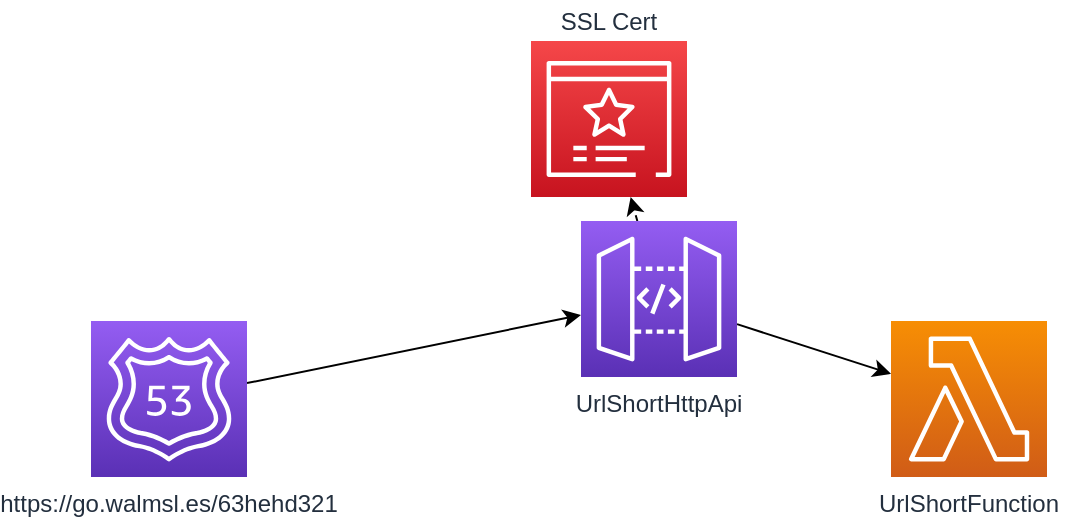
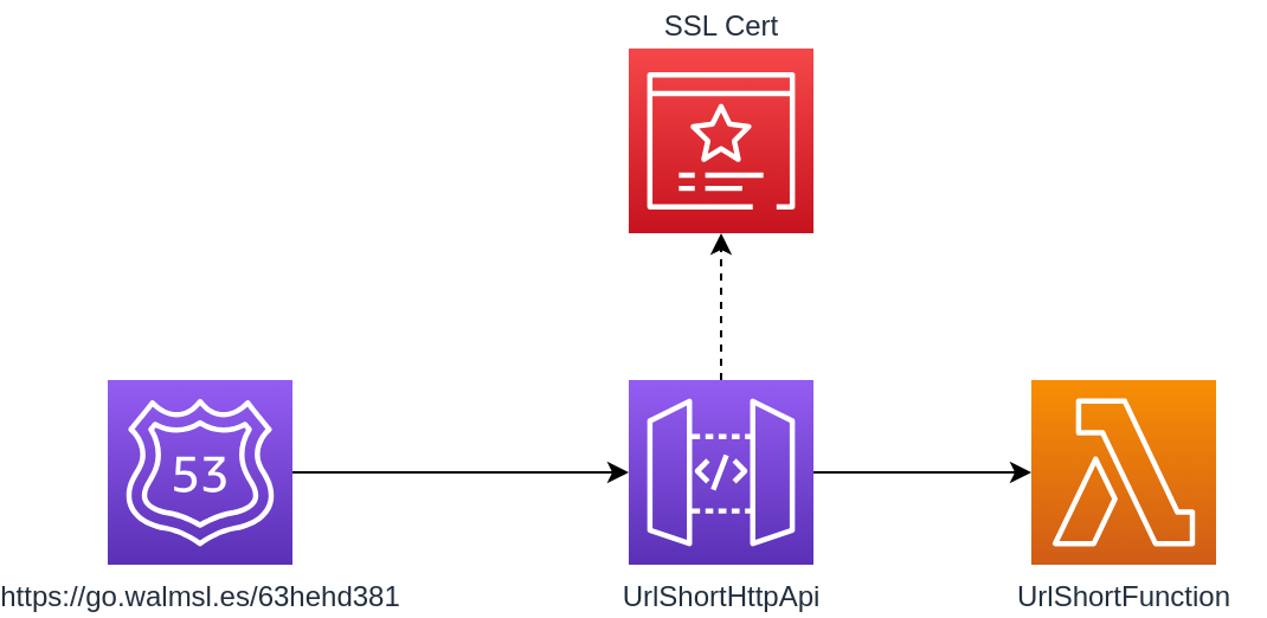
- <mxCell id="6" value="UrlShortHttpApi" style="sketch=0;points=[[0,0,0],[0.25,0,0],[0.5,0,0],[0.75,0,0],[1,0,0],[0,1,0],[0.25,1,0],[0.5,1,0],[0.75,1,0],[1,1,0],[0,0.25,0],[0,0.5,0],[0,0.75,0],[1,0.25,0],[1,0.5,0],[1,0.75,0]];outlineConnect=0;fontColor=#232F3E;gradientColor=#945DF2;gradientDirection=north;fillColor=#5A30B5;strokeColor=#ffffff;dashed=0;verticalLabelPosition=bottom;verticalAlign=top;align=center;html=1;fontSize=12;fontStyle=0;aspect=fixed;shape=mxgraph.aws4.resourceIcon;resIcon=mxgraph.aws4.api_gateway;" vertex="1" parent="1"><mxGeometry x="265" y="110" width="78" height="78" as="geometry" /></mxCell>
+ <mxCell id="6" value="UrlShortHttpApi" style="sketch=0;points=[[0,0,0],[0.25,0,0],[0.5,0,0],[0.75,0,0],[1,0,0],[0,1,0],[0.25,1,0],[0.5,1,0],[0.75,1,0],[1,1,0],[0,0.25,0],[0,0.5,0],[0,0.75,0],[1,0.25,0],[1,0.5,0],[1,0.75,0]];outlineConnect=0;fontColor=#232F3E;gradientColor=#945DF2;gradientDirection=north;fillColor=#5A30B5;strokeColor=#ffffff;dashed=0;verticalLabelPosition=bottom;verticalAlign=top;align=center;html=1;fontSize=12;fontStyle=0;aspect=fixed;shape=mxgraph.aws4.resourceIcon;resIcon=mxgraph.aws4.api_gateway;" vertex="1" parent="1"><mxGeometry x="240" y="160" width="78" height="78" as="geometry" /></mxCell>
- <mxCell id="8" value="UrlShortFunction" style="sketch=0;points=[[0,0,0],[0.25,0,0],[0.5,0,0],[0.75,0,0],[1,0,0],[0,1,0],[0.25,1,0],[0.5,1,0],[0.75,1,0],[1,1,0],[0,0.25,0],[0,0.5,0],[0,0.75,0],[1,0.25,0],[1,0.5,0],[1,0.75,0]];outlineConnect=0;fontColor=#232F3E;gradientColor=#F78E04;gradientDirection=north;fillColor=#D05C17;strokeColor=#ffffff;dashed=0;verticalLabelPosition=bottom;verticalAlign=top;align=center;html=1;fontSize=12;fontStyle=0;aspect=fixed;shape=mxgraph.aws4.resourceIcon;resIcon=mxgraph.aws4.lambda;" vertex="1" parent="1"><mxGeometry x="420" y="160" width="78" height="78" as="geometry" /></mxCell>
+ <mxCell id="8" value="UrlShortFunction" style="sketch=0;points=[[0,0,0],[0.25,0,0],[0.5,0,0],[0.75,0,0],[1,0,0],[0,1,0],[0.25,1,0],[0.5,1,0],[0.75,1,0],[1,1,0],[0,0.25,0],[0,0.5,0],[0,0.75,0],[1,0.25,0],[1,0.5,0],[1,0.75,0]];outlineConnect=0;fontColor=#232F3E;gradientColor=#F78E04;gradientDirection=north;fillColor=#D05C17;strokeColor=#ffffff;dashed=0;verticalLabelPosition=bottom;verticalAlign=top;align=center;html=1;fontSize=12;fontStyle=0;aspect=fixed;shape=mxgraph.aws4.resourceIcon;resIcon=mxgraph.aws4.lambda;" vertex="1" parent="1"><mxGeometry x="410" y="160" width="78" height="78" as="geometry" /></mxCell>
- <mxCell id="3" value="https://go.walmsl.es/63hehd321" style="sketch=0;points=[[0,0,0],[0.25,0,0],[0.5,0,0],[0.75,0,0],[1,0,0],[0,1,0],[0.25,1,0],[0.5,1,0],[0.75,1,0],[1,1,0],[0,0.25,0],[0,0.5,0],[0,0.75,0],[1,0.25,0],[1,0.5,0],[1,0.75,0]];outlineConnect=0;fontColor=#232F3E;gradientColor=#945DF2;gradientDirection=north;fillColor=#5A30B5;strokeColor=#ffffff;dashed=0;verticalLabelPosition=bottom;verticalAlign=top;align=center;html=1;fontSize=12;fontStyle=0;aspect=fixed;shape=mxgraph.aws4.resourceIcon;resIcon=mxgraph.aws4.route_53;" vertex="1" parent="1"><mxGeometry x="20" y="160" width="78" height="78" as="geometry" /></mxCell>
+ <mxCell id="3" value="https://go.walmsl.es/63hehd381" style="sketch=0;points=[[0,0,0],[0.25,0,0],[0.5,0,0],[0.75,0,0],[1,0,0],[0,1,0],[0.25,1,0],[0.5,1,0],[0.75,1,0],[1,1,0],[0,0.25,0],[0,0.5,0],[0,0.75,0],[1,0.25,0],[1,0.5,0],[1,0.75,0]];outlineConnect=0;fontColor=#232F3E;gradientColor=#945DF2;gradientDirection=north;fillColor=#5A30B5;strokeColor=#ffffff;dashed=0;verticalLabelPosition=bottom;verticalAlign=top;align=center;html=1;fontSize=12;fontStyle=0;aspect=fixed;shape=mxgraph.aws4.resourceIcon;resIcon=mxgraph.aws4.route_53;" vertex="1" parent="1"><mxGeometry x="20" y="160" width="78" height="78" as="geometry" /></mxCell>
